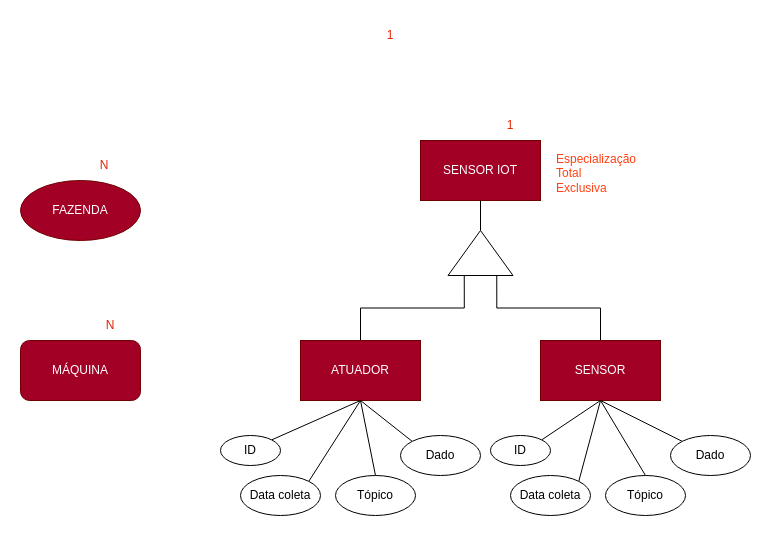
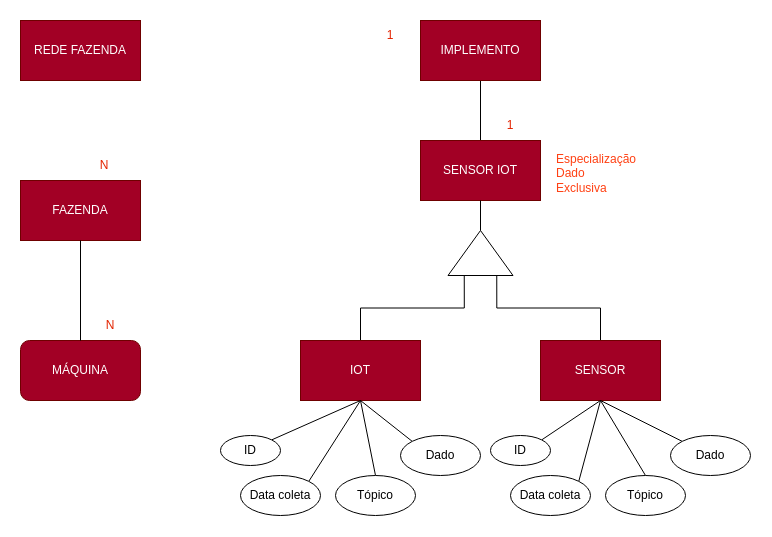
+ <mxCell id="2" value="REDE FAZENDA" style="rounded=0;whiteSpace=wrap;html=1;fillColor=#a20025;fontColor=#ffffff;strokeColor=#6F0000;" vertex="1" parent="1"><mxGeometry x="20" y="20" width="120" height="60" as="geometry" /></mxCell>
+ <mxCell id="9" value="IMPLEMENTO" style="rounded=0;whiteSpace=wrap;html=1;fillColor=#a20025;fontColor=#ffffff;strokeColor=#6F0000;" vertex="1" parent="1"><mxGeometry x="420" y="20" width="120" height="60" as="geometry" /></mxCell>
+ <mxCell id="8" style="edgeStyle=orthogonalEdgeStyle;rounded=0;orthogonalLoop=1;jettySize=auto;html=1;exitX=0.5;exitY=1;exitDx=0;exitDy=0;entryX=0.5;entryY=0;entryDx=0;entryDy=0;endArrow=none;endFill=0;" edge="1" parent="1" source="9" target="13"><mxGeometry relative="1" as="geometry" /></mxCell>
- <mxCell id="17" value="&lt;span style=&quot;font-size: 12px;&quot; id=&quot;docs-internal-guid-2453aa1d-7fff-8f91-bada-b084666e2c47&quot;&gt;&lt;span style=&quot;font-family: Arial, sans-serif; background-color: transparent; font-variant-numeric: normal; font-variant-east-asian: normal; font-variant-alternates: normal; font-variant-position: normal; vertical-align: baseline; white-space-collapse: preserve; font-size: 12px;&quot;&gt;&lt;font style=&quot;font-size: 12px;&quot;&gt;Especialização &lt;br style=&quot;font-size: 12px;&quot;&gt;Total&lt;br style=&quot;font-size: 12px;&quot;&gt;&lt;/font&gt;&lt;/span&gt;&lt;/span&gt;&lt;div style=&quot;font-size: 12px;&quot;&gt;&lt;span style=&quot;font-family: Arial, sans-serif; background-color: transparent; font-variant-numeric: normal; font-variant-east-asian: normal; font-variant-alternates: normal; font-variant-position: normal; vertical-align: baseline; white-space-collapse: preserve; font-size: 12px;&quot;&gt;&lt;font style=&quot;font-size: 12px;&quot;&gt;Exclusiva&lt;/font&gt;&lt;/span&gt;&lt;/div&gt;" style="text;strokeColor=none;fillColor=none;spacingLeft=4;spacingRight=4;overflow=hidden;rotatable=0;points=[[0,0.5],[1,0.5]];portConstraint=eastwest;fontSize=12;whiteSpace=wrap;html=1;fontColor=#ff4013;" vertex="1" parent="1"><mxGeometry x="550" y="145" width="135" height="50" as="geometry" /></mxCell>
+ <mxCell id="17" value="&lt;span style=&quot;font-size: 12px;&quot; id=&quot;docs-internal-guid-2453aa1d-7fff-8f91-bada-b084666e2c47&quot;&gt;&lt;span style=&quot;font-family: Arial, sans-serif; background-color: transparent; font-variant-numeric: normal; font-variant-east-asian: normal; font-variant-alternates: normal; font-variant-position: normal; vertical-align: baseline; white-space-collapse: preserve; font-size: 12px;&quot;&gt;&lt;font style=&quot;font-size: 12px;&quot;&gt;Especialização &lt;br style=&quot;font-size: 12px;&quot;&gt;Dado&lt;br style=&quot;font-size: 12px;&quot;&gt;&lt;/font&gt;&lt;/span&gt;&lt;/span&gt;&lt;div style=&quot;font-size: 12px;&quot;&gt;&lt;span style=&quot;font-family: Arial, sans-serif; background-color: transparent; font-variant-numeric: normal; font-variant-east-asian: normal; font-variant-alternates: normal; font-variant-position: normal; vertical-align: baseline; white-space-collapse: preserve; font-size: 12px;&quot;&gt;&lt;font style=&quot;font-size: 12px;&quot;&gt;Exclusiva&lt;/font&gt;&lt;/span&gt;&lt;/div&gt;" style="text;strokeColor=none;fillColor=none;spacingLeft=4;spacingRight=4;overflow=hidden;rotatable=0;points=[[0,0.5],[1,0.5]];portConstraint=eastwest;fontSize=12;whiteSpace=wrap;html=1;fontColor=#ff4013;" vertex="1" parent="1"><mxGeometry x="550" y="145" width="135" height="50" as="geometry" /></mxCell>
- <mxCell id="3" value="FAZENDA" style="ellipse;whiteSpace=wrap;html=1;fillColor=#a20025;fontColor=#ffffff;strokeColor=#6F0000;" vertex="1" parent="1"><mxGeometry x="20" y="180" width="120" height="60" as="geometry" /></mxCell>
+ <mxCell id="3" value="FAZENDA" style="rounded=0;whiteSpace=wrap;html=1;fillColor=#a20025;fontColor=#ffffff;strokeColor=#6F0000;" vertex="1" parent="1"><mxGeometry x="20" y="180" width="120" height="60" as="geometry" /></mxCell>
+ <mxCell id="6" style="rounded=0;orthogonalLoop=1;jettySize=auto;html=1;exitX=0.5;exitY=1;exitDx=0;exitDy=0;entryX=0.5;entryY=0;entryDx=0;entryDy=0;endArrow=none;endFill=0;edgeStyle=orthogonalEdgeStyle;" edge="1" parent="1" source="3" target="5"><mxGeometry relative="1" as="geometry"><mxPoint x="74" y="250" as="sourcePoint" /><mxPoint x="74" y="330" as="targetPoint" /></mxGeometry></mxCell>
- <mxCell id="15" value="ATUADOR" style="rounded=0;whiteSpace=wrap;html=1;fillColor=#a20025;fontColor=#ffffff;strokeColor=#6F0000;" vertex="1" parent="1"><mxGeometry x="300" y="340" width="120" height="60" as="geometry" /></mxCell>
+ <mxCell id="15" value="IOT" style="rounded=0;whiteSpace=wrap;html=1;fillColor=#a20025;fontColor=#ffffff;strokeColor=#6F0000;" vertex="1" parent="1"><mxGeometry x="300" y="340" width="120" height="60" as="geometry" /></mxCell>
